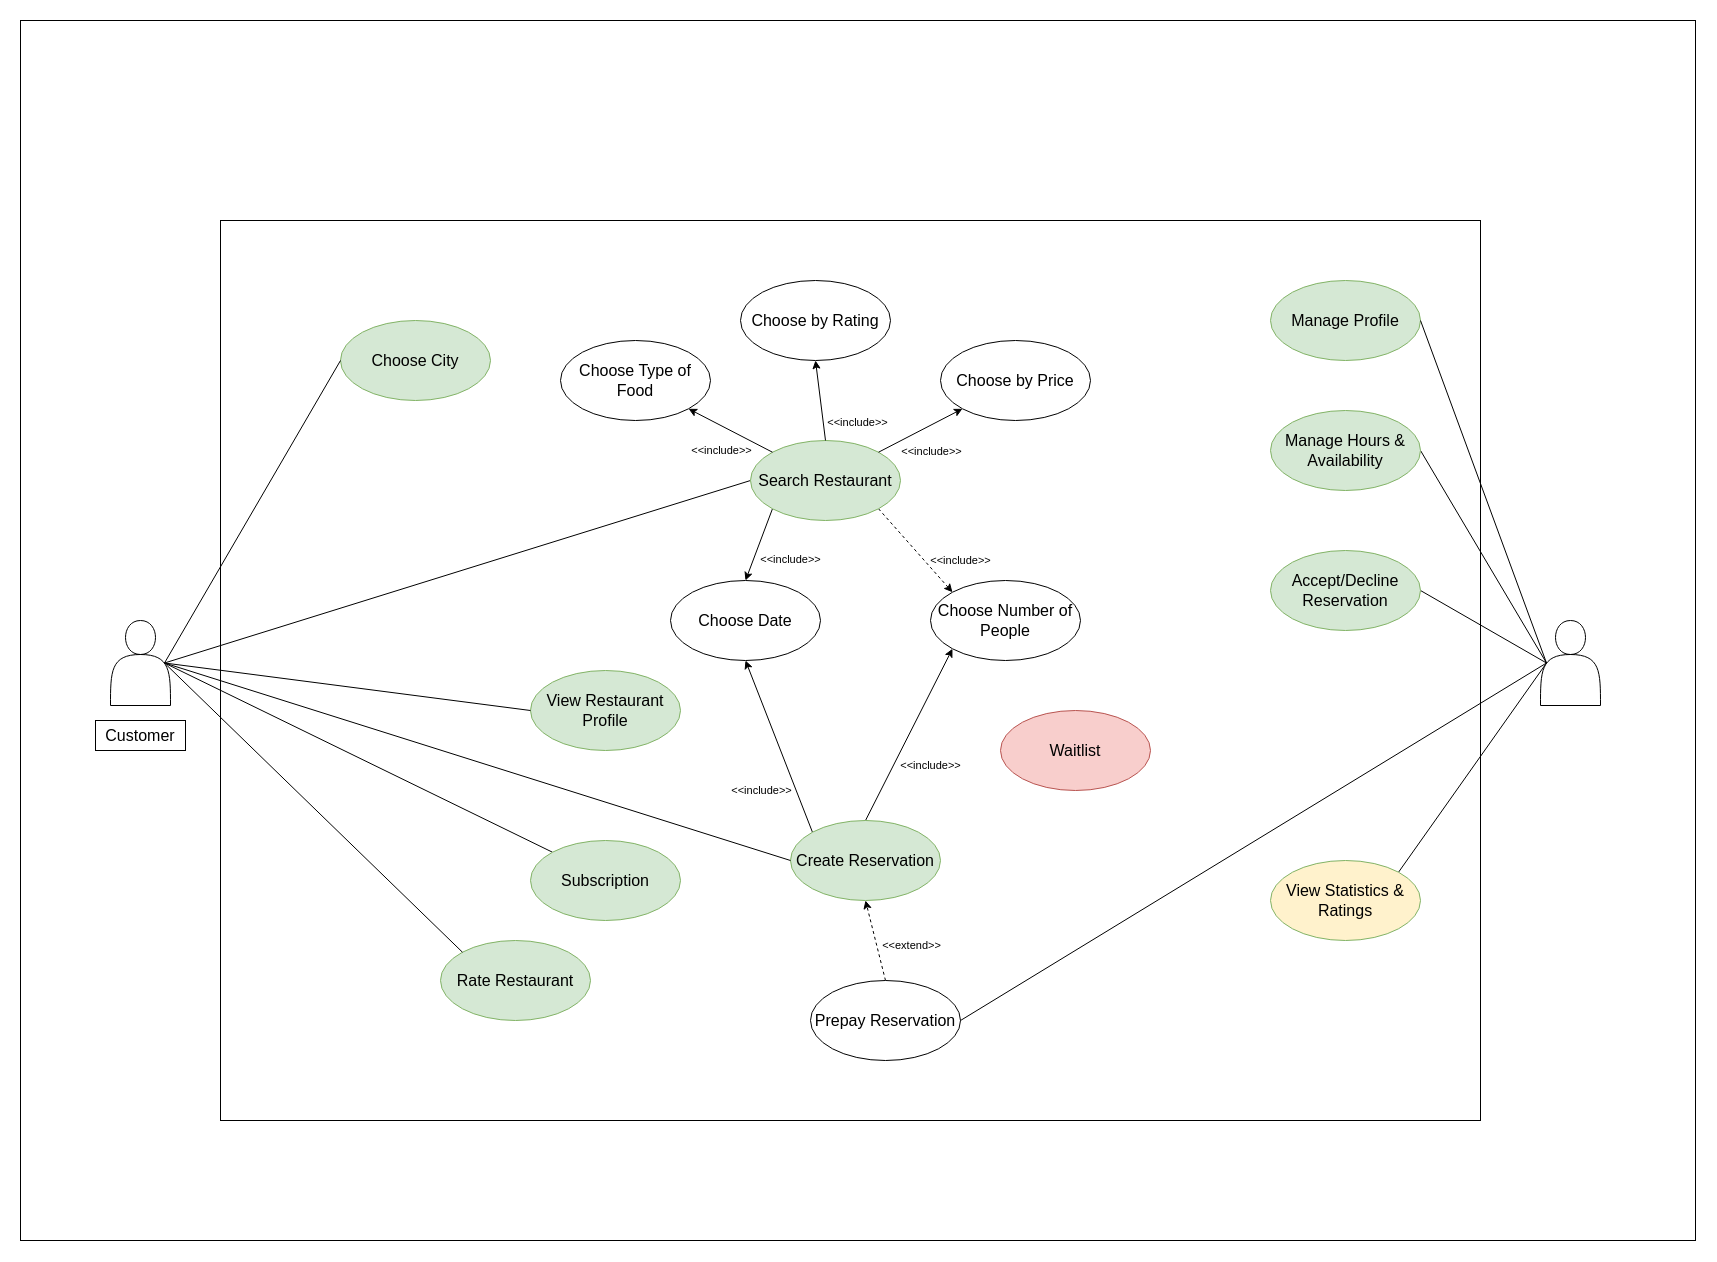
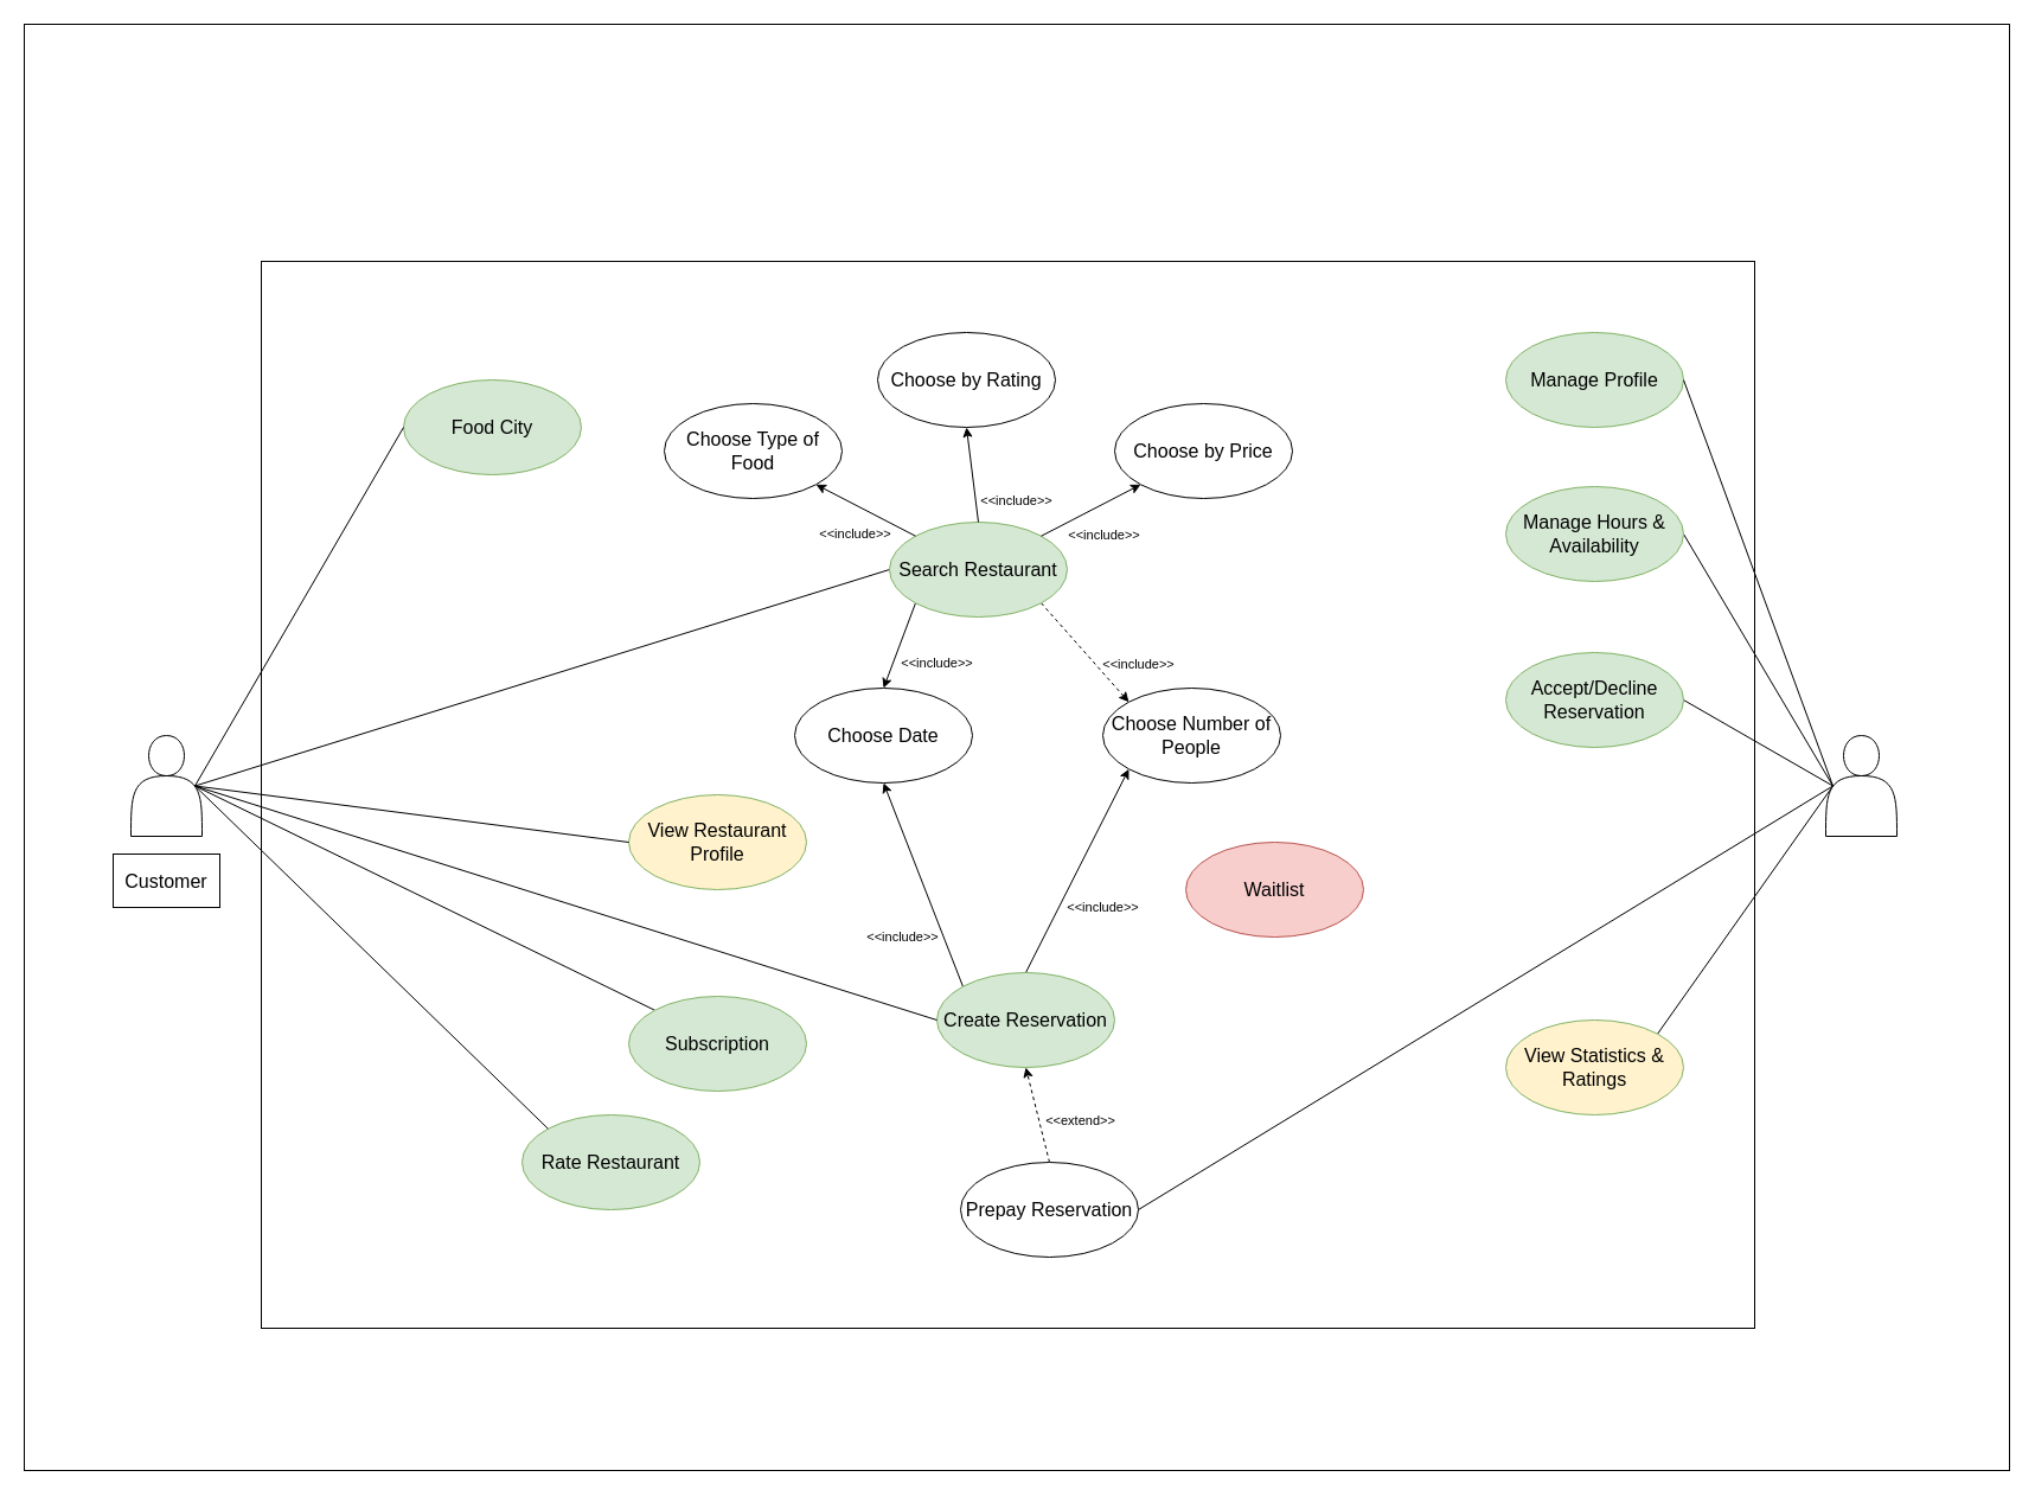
- <mxCell id="4" value="&lt;font style=&quot;font-size: 16px;&quot;&gt;Choose City&lt;/font&gt;" style="ellipse;whiteSpace=wrap;html=1;rounded=0;fillColor=#d5e8d4;strokeColor=#82b366;" parent="1" vertex="1"><mxGeometry x="340" y="320" width="150" height="80" as="geometry" /></mxCell>
+ <mxCell id="4" value="&lt;font style=&quot;font-size: 16px;&quot;&gt;Food City&lt;/font&gt;" style="ellipse;whiteSpace=wrap;html=1;rounded=0;fillColor=#d5e8d4;strokeColor=#82b366;" parent="1" vertex="1"><mxGeometry x="340" y="320" width="150" height="80" as="geometry" /></mxCell>
- <mxCell id="5" value="&lt;span style=&quot;font-size: 16px;&quot;&gt;View Restaurant Profile&lt;/span&gt;" style="ellipse;whiteSpace=wrap;html=1;rounded=0;fillColor=#d5e8d4;strokeColor=#82b366;" parent="1" vertex="1"><mxGeometry x="530" y="670" width="150" height="80" as="geometry" /></mxCell>
+ <mxCell id="5" value="&lt;span style=&quot;font-size: 16px;&quot;&gt;View Restaurant Profile&lt;/span&gt;" style="ellipse;whiteSpace=wrap;html=1;rounded=0;fillColor=#fff2cc;strokeColor=#82b366;" parent="1" vertex="1"><mxGeometry x="530" y="670" width="150" height="80" as="geometry" /></mxCell>
- <mxCell id="29" value="&lt;span style=&quot;font-size: 16px;&quot;&gt;Customer&lt;/span&gt;" style="rounded=0;whiteSpace=wrap;html=1;" parent="1" vertex="1"><mxGeometry x="95" y="720" width="90" height="30" as="geometry" /></mxCell>
+ <mxCell id="29" value="&lt;span style=&quot;font-size: 16px;&quot;&gt;Customer&lt;/span&gt;" style="rounded=0;whiteSpace=wrap;html=1;" parent="1" vertex="1"><mxGeometry x="95" y="720" width="90" height="45" as="geometry" /></mxCell>
